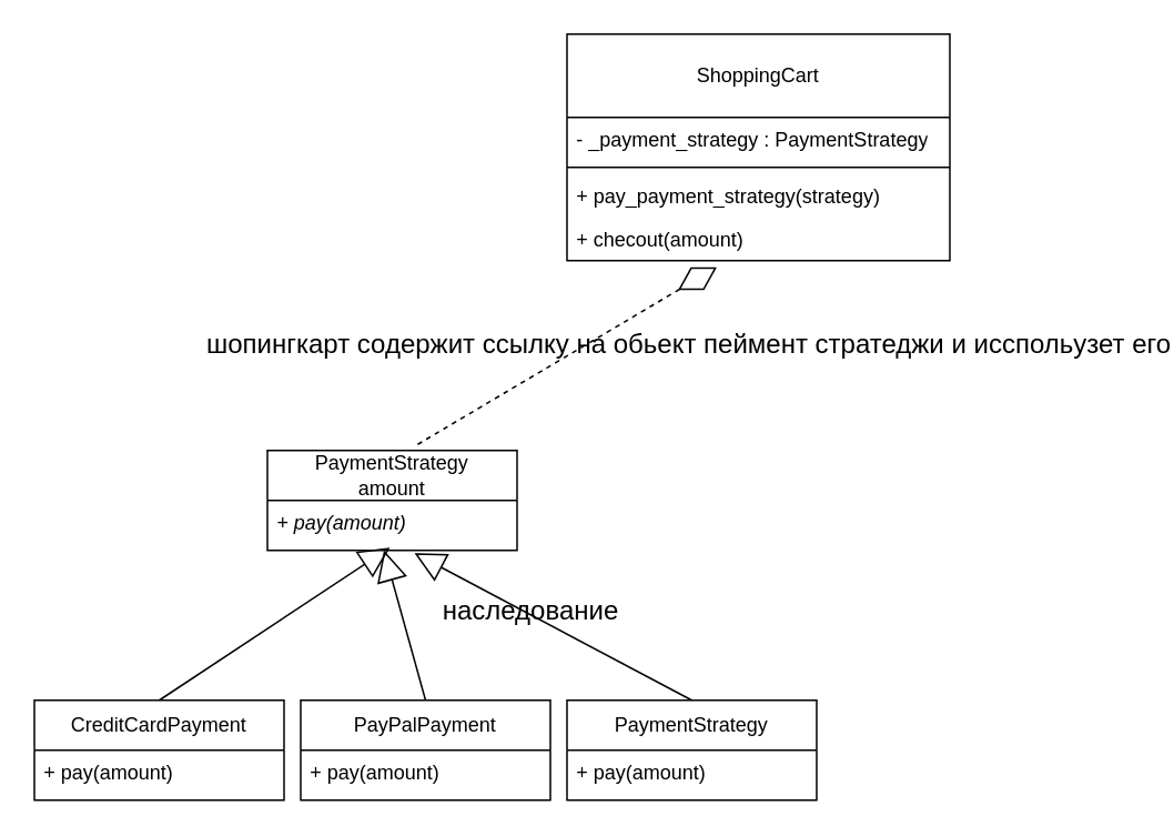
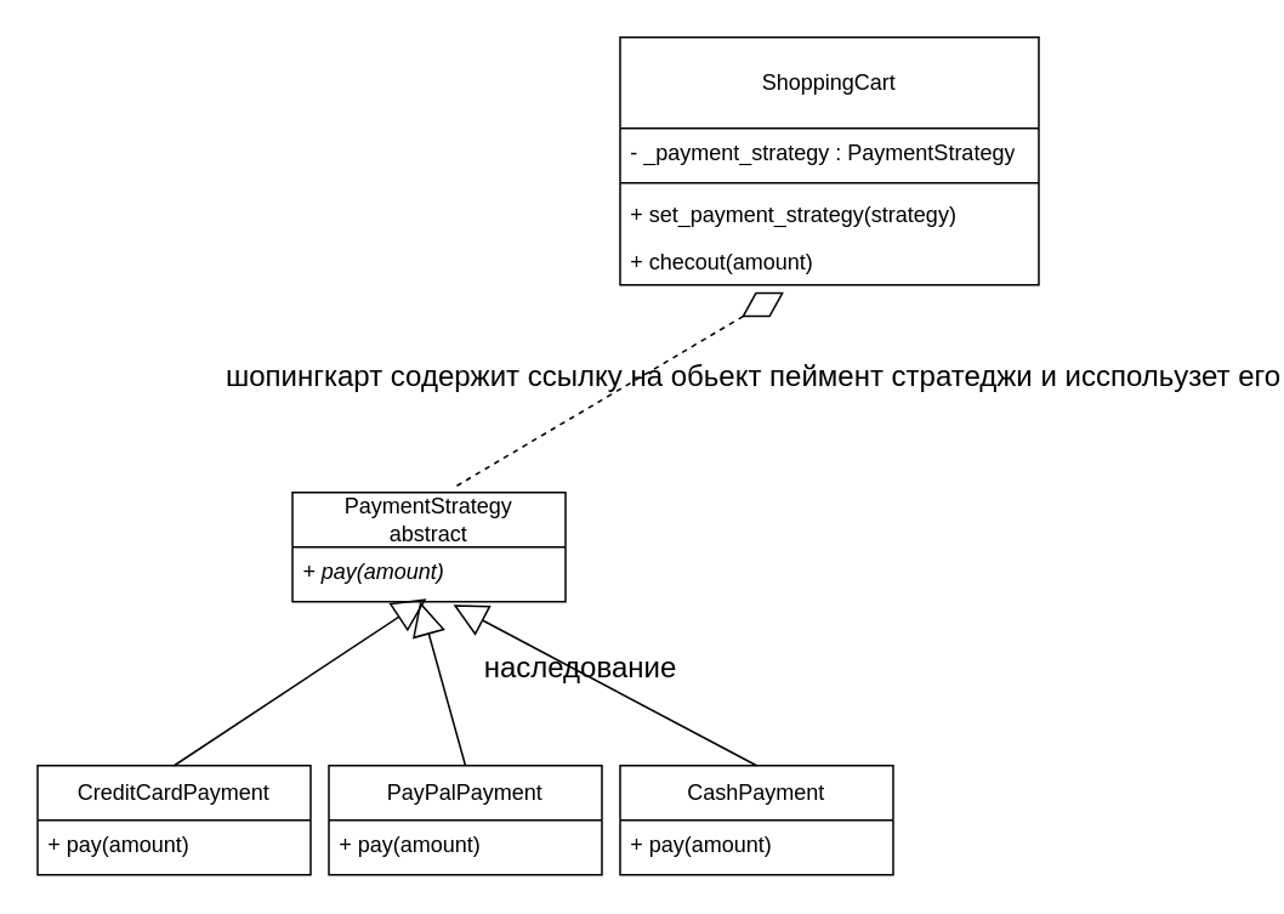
- <mxCell id="17" value="+ pay_payment_strategy(strategy)" style="text;strokeColor=none;fillColor=none;align=left;verticalAlign=top;spacingLeft=4;spacingRight=4;overflow=hidden;rotatable=0;points=[[0,0.5],[1,0.5]];portConstraint=eastwest;whiteSpace=wrap;html=1;" vertex="1" parent="14"><mxGeometry y="84" width="230" height="26" as="geometry" /></mxCell>
+ <mxCell id="17" value="+ set_payment_strategy(strategy)" style="text;strokeColor=none;fillColor=none;align=left;verticalAlign=top;spacingLeft=4;spacingRight=4;overflow=hidden;rotatable=0;points=[[0,0.5],[1,0.5]];portConstraint=eastwest;whiteSpace=wrap;html=1;" vertex="1" parent="14"><mxGeometry y="84" width="230" height="26" as="geometry" /></mxCell>
- <mxCell id="2" value="&lt;div&gt;PaymentStrategy&lt;/div&gt;&lt;div&gt;amount&lt;/div&gt;" style="swimlane;fontStyle=0;childLayout=stackLayout;horizontal=1;startSize=30;fillColor=none;horizontalStack=0;resizeParent=1;resizeParentMax=0;resizeLast=0;collapsible=1;marginBottom=0;whiteSpace=wrap;html=1;" vertex="1" parent="1"><mxGeometry x="160" y="270" width="150" height="60" as="geometry" /></mxCell>
+ <mxCell id="2" value="&lt;div&gt;PaymentStrategy&lt;/div&gt;&lt;div&gt;abstract&lt;/div&gt;" style="swimlane;fontStyle=0;childLayout=stackLayout;horizontal=1;startSize=30;fillColor=none;horizontalStack=0;resizeParent=1;resizeParentMax=0;resizeLast=0;collapsible=1;marginBottom=0;whiteSpace=wrap;html=1;" vertex="1" parent="1"><mxGeometry x="160" y="270" width="150" height="60" as="geometry" /></mxCell>
- <mxCell id="6" value="PaymentStrategy" style="swimlane;fontStyle=0;childLayout=stackLayout;horizontal=1;startSize=30;fillColor=none;horizontalStack=0;resizeParent=1;resizeParentMax=0;resizeLast=0;collapsible=1;marginBottom=0;whiteSpace=wrap;html=1;" vertex="1" parent="1"><mxGeometry x="340" y="420" width="150" height="60" as="geometry" /></mxCell>
+ <mxCell id="6" value="CashPayment" style="swimlane;fontStyle=0;childLayout=stackLayout;horizontal=1;startSize=30;fillColor=none;horizontalStack=0;resizeParent=1;resizeParentMax=0;resizeLast=0;collapsible=1;marginBottom=0;whiteSpace=wrap;html=1;" vertex="1" parent="1"><mxGeometry x="340" y="420" width="150" height="60" as="geometry" /></mxCell>
